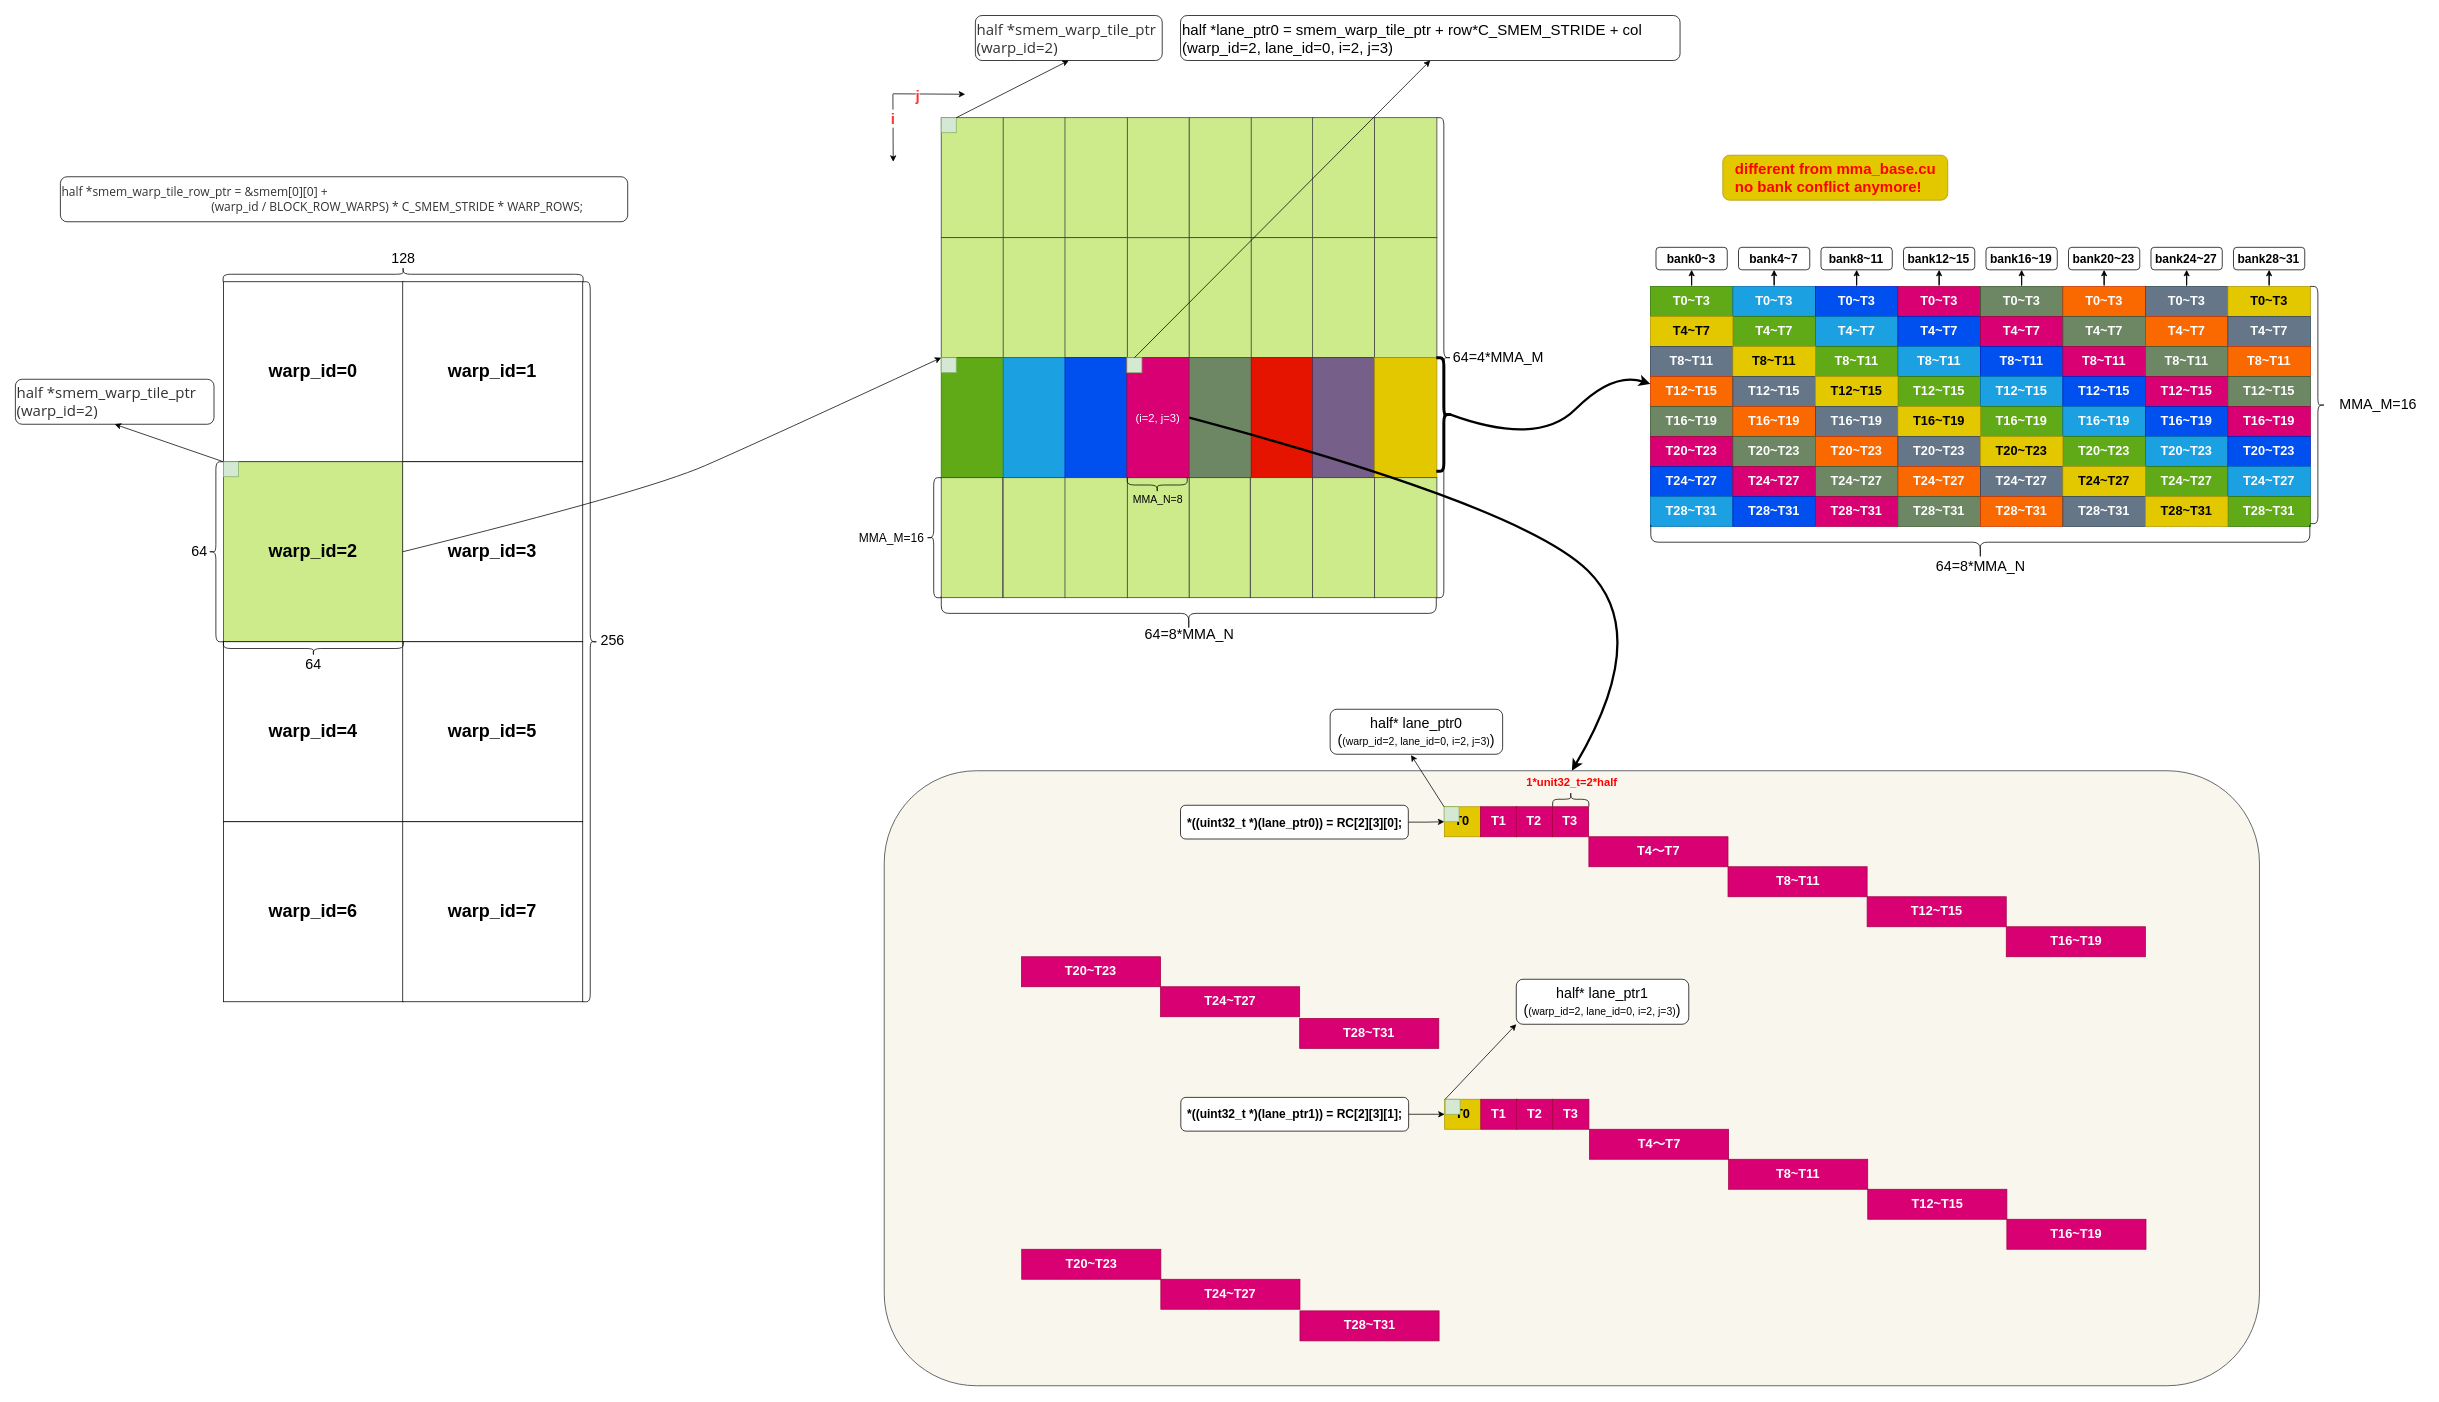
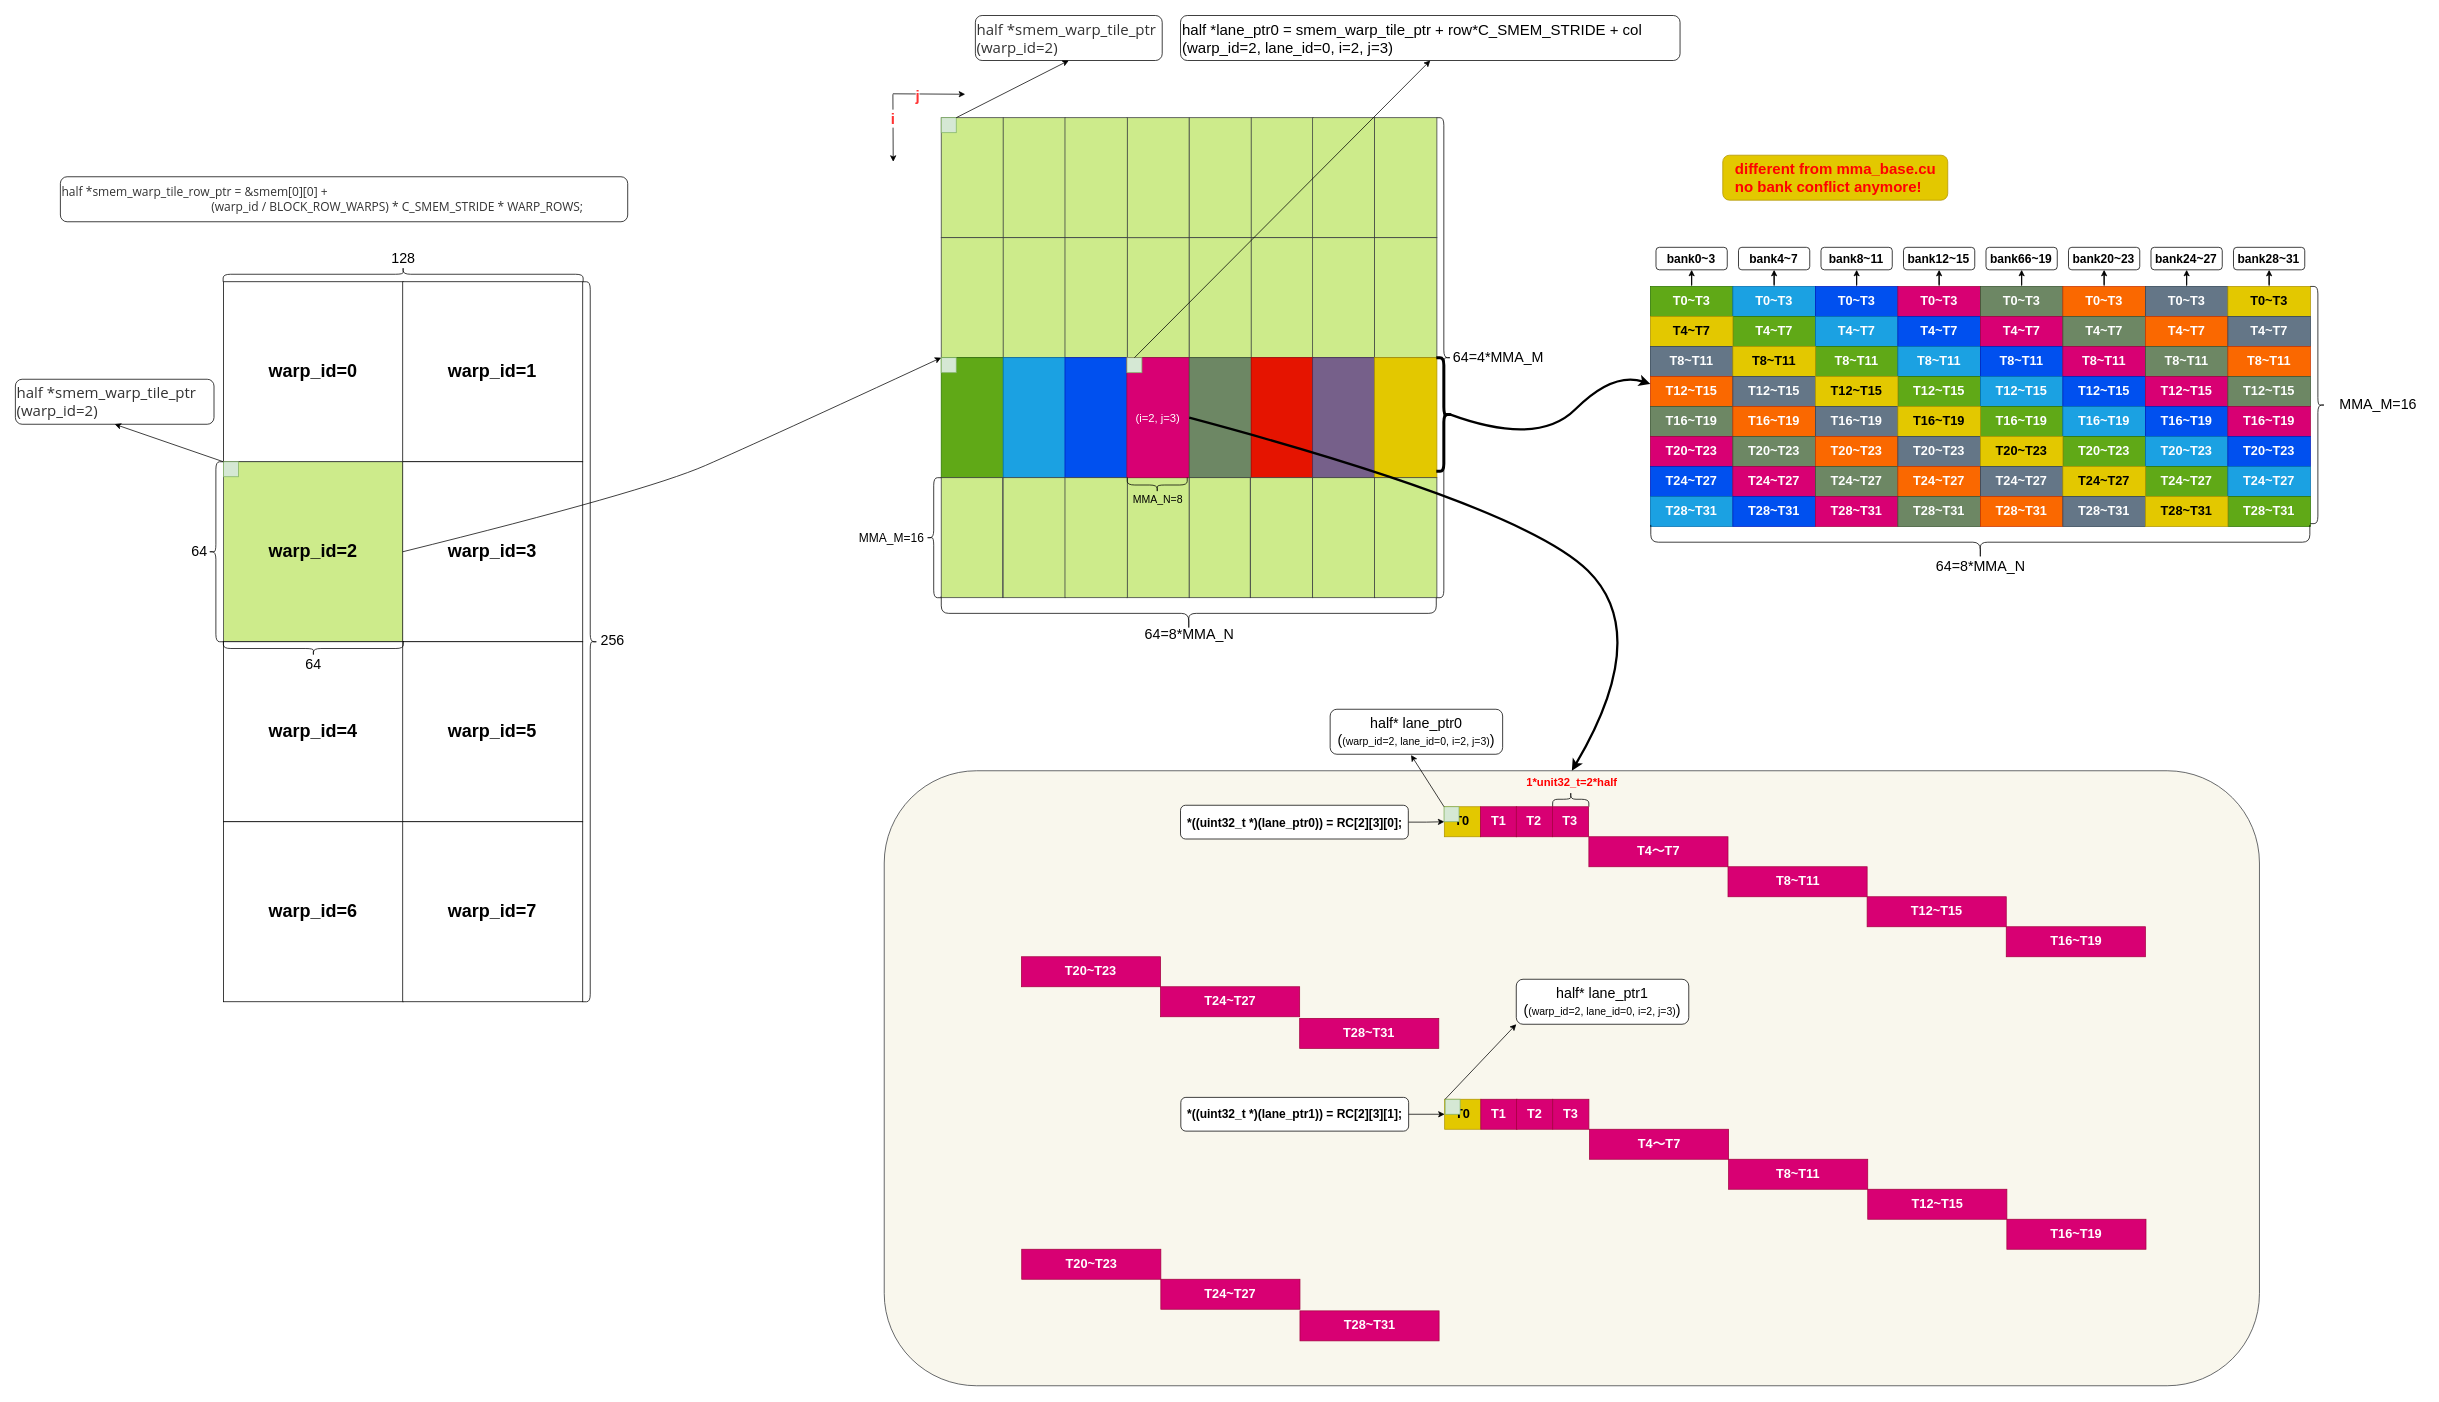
- <mxCell id="93" value="&lt;font style=&quot;font-size: 16px;&quot;&gt;&lt;b&gt;bank16~19&lt;/b&gt;&lt;/font&gt;" style="rounded=1;whiteSpace=wrap;html=1;" parent="1" vertex="1"><mxGeometry x="2647.49" y="329.09" width="95.03" height="30" as="geometry" /></mxCell>
+ <mxCell id="93" value="&lt;font style=&quot;font-size: 16px;&quot;&gt;&lt;b&gt;bank66~19&lt;/b&gt;&lt;/font&gt;" style="rounded=1;whiteSpace=wrap;html=1;" parent="1" vertex="1"><mxGeometry x="2647.49" y="329.09" width="95.03" height="30" as="geometry" /></mxCell>
